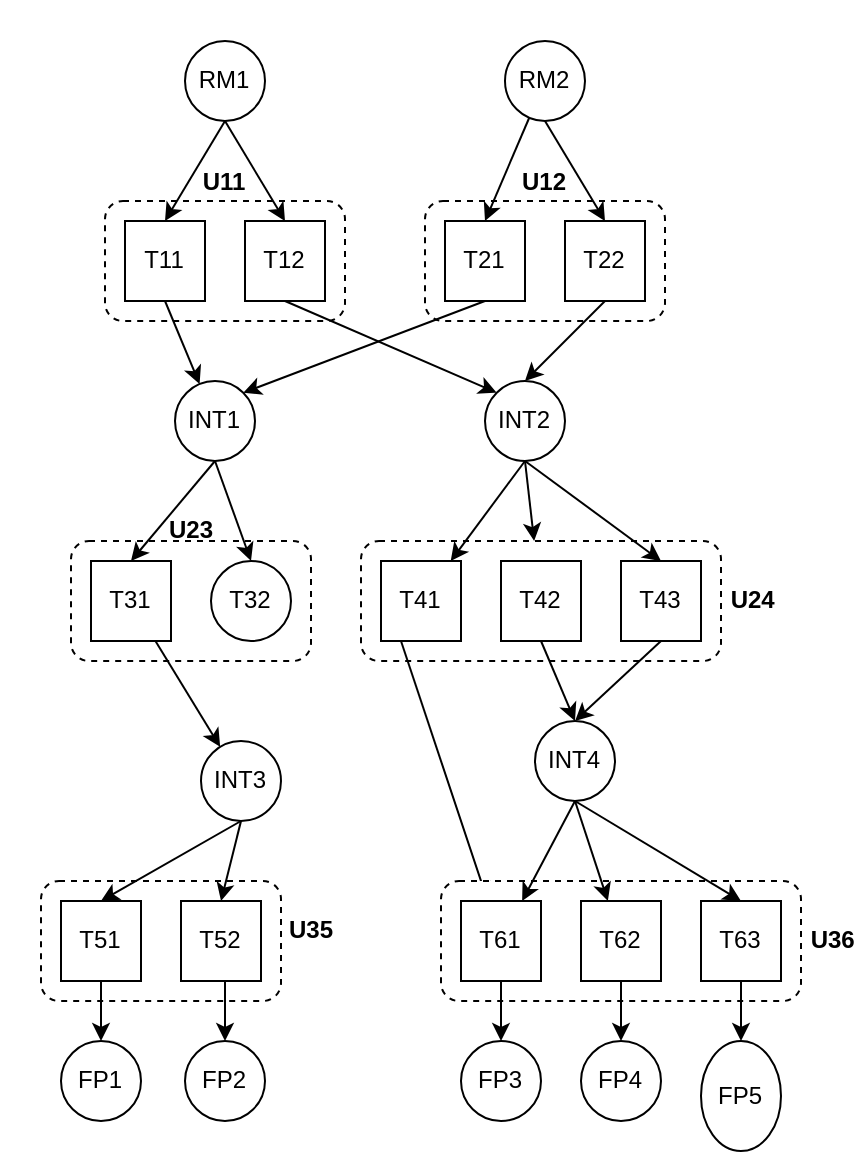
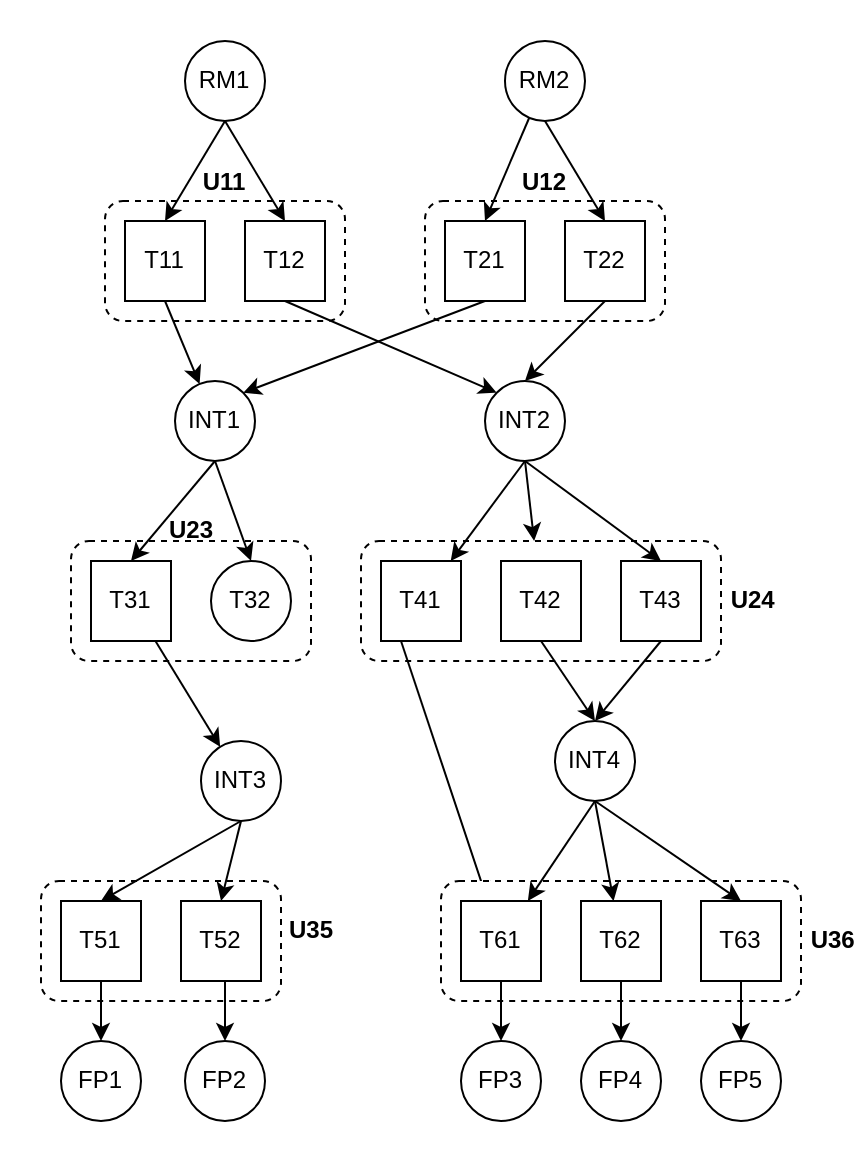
- <mxCell id="19" value="INT4" style="ellipse;whiteSpace=wrap;html=1;aspect=fixed;" vertex="1" parent="1"><mxGeometry x="267" y="360" width="40" height="40" as="geometry" /></mxCell>
+ <mxCell id="19" value="INT4" style="ellipse;whiteSpace=wrap;html=1;aspect=fixed;" vertex="1" parent="1"><mxGeometry x="277" y="360" width="40" height="40" as="geometry" /></mxCell>
- <mxCell id="60" value="FP5" style="ellipse;whiteSpace=wrap;html=1;aspect=fixed;" vertex="1" parent="1"><mxGeometry x="350" y="520" width="40" height="55" as="geometry" /></mxCell>
+ <mxCell id="60" value="FP5" style="ellipse;whiteSpace=wrap;html=1;aspect=fixed;" vertex="1" parent="1"><mxGeometry x="350" y="520" width="40" height="40" as="geometry" /></mxCell>
